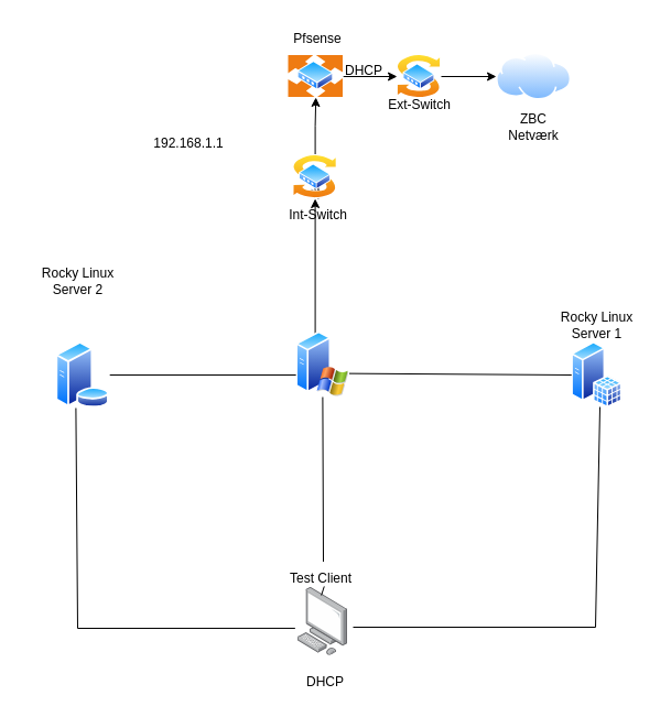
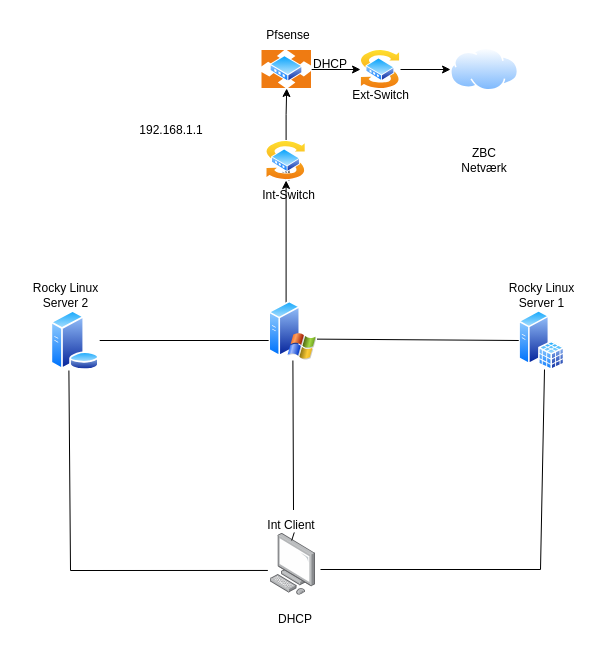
- <mxCell id="12" value="ZBC Netværk" style="text;html=1;strokeColor=none;fillColor=none;align=center;verticalAlign=middle;whiteSpace=wrap;rounded=0;" parent="1" vertex="1"><mxGeometry x="454" y="100" width="60" height="30" as="geometry" /></mxCell>
+ <mxCell id="12" value="ZBC Netværk" style="text;html=1;strokeColor=none;fillColor=none;align=center;verticalAlign=middle;whiteSpace=wrap;rounded=0;" parent="1" vertex="1"><mxGeometry x="454" y="145" width="60" height="30" as="geometry" /></mxCell>
- <mxCell id="13" value="Rocky Linux Server 2" style="text;html=1;strokeColor=none;fillColor=none;align=center;verticalAlign=middle;whiteSpace=wrap;rounded=0;" parent="1" vertex="1"><mxGeometry x="25" y="240" width="90.8" height="30" as="geometry" /></mxCell>
+ <mxCell id="13" value="Rocky Linux Server 2" style="text;html=1;strokeColor=none;fillColor=none;align=center;verticalAlign=middle;whiteSpace=wrap;rounded=0;" parent="1" vertex="1"><mxGeometry x="20" y="280" width="90.8" height="30" as="geometry" /></mxCell>
- <mxCell id="31" value="Test Client" style="text;html=1;strokeColor=none;fillColor=none;align=center;verticalAlign=middle;whiteSpace=wrap;rounded=0;" parent="1" vertex="1"><mxGeometry x="261.2" y="510" width="60" height="30" as="geometry" /></mxCell>
+ <mxCell id="31" value="Int Client" style="text;html=1;strokeColor=none;fillColor=none;align=center;verticalAlign=middle;whiteSpace=wrap;rounded=0;" parent="1" vertex="1"><mxGeometry x="261.2" y="510" width="60" height="30" as="geometry" /></mxCell>
